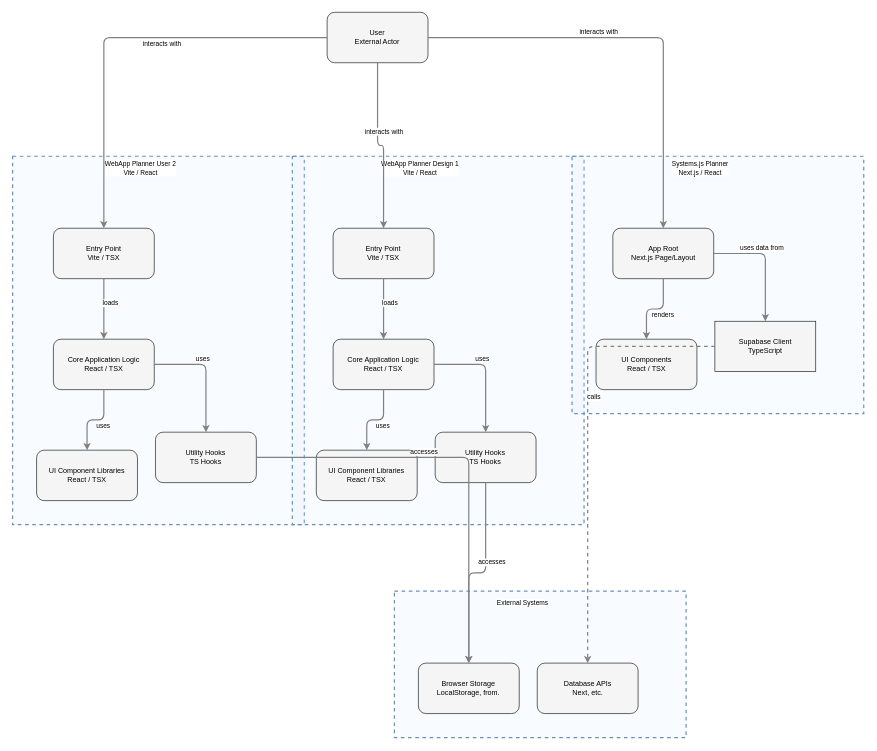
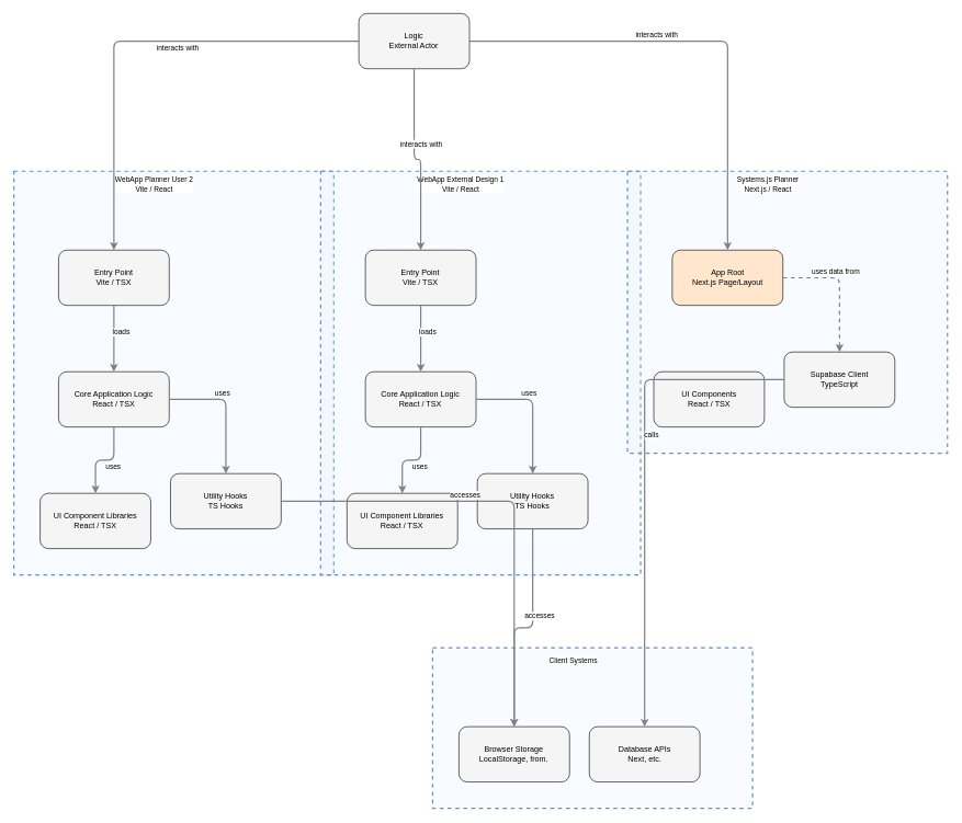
- <mxCell id="10" value="User&lt;br&gt;External Actor" style="rounded=1;whiteSpace=wrap;html=1;fillColor=#f5f5f5" vertex="1" parent="1"><mxGeometry x="544.342" y="20" width="168.158" height="84.079" as="geometry" /></mxCell>
+ <mxCell id="10" value="Logic&lt;br&gt;External Actor" style="rounded=1;whiteSpace=wrap;html=1;fillColor=#f5f5f5" vertex="1" parent="1"><mxGeometry x="544.342" y="20" width="168.158" height="84.079" as="geometry" /></mxCell>
- <mxCell id="7" value="WebApp Planner Design 1&lt;br&gt;Vite / React" style="edgeLabel;html=1;align=center;verticalAlign=middle;resizable=0;labelBackgroundColor=white;spacing=5" vertex="1" parent="1"><mxGeometry x="494.316" y="268" width="410.316" height="24" as="geometry" /></mxCell>
+ <mxCell id="7" value="WebApp External Design 1&lt;br&gt;Vite / React" style="edgeLabel;html=1;align=center;verticalAlign=middle;resizable=0;labelBackgroundColor=white;spacing=5" vertex="1" parent="1"><mxGeometry x="494.316" y="268" width="410.316" height="24" as="geometry" /></mxCell>
- <mxCell id="11" value="App Root&lt;br&gt;Next.js Page/Layout" style="rounded=1;whiteSpace=wrap;html=1;fillColor=#f5f5f5" vertex="1" parent="8"><mxGeometry x="68.026" y="120" width="168.158" height="84.079" as="geometry" /></mxCell>
+ <mxCell id="11" value="App Root&lt;br&gt;Next.js Page/Layout" style="rounded=1;whiteSpace=wrap;html=1;fillColor=#ffe6cc;" vertex="1" parent="8"><mxGeometry x="68.026" y="120" width="168.158" height="84.079" as="geometry" /></mxCell>
- <mxCell id="32" style="edgeStyle=orthogonalEdgeStyle;rounded=1;orthogonalLoop=1;jettySize=auto;html=1;strokeColor=#808080;strokeWidth=2;jumpStyle=arc;jumpSize=10;spacing=15;labelBackgroundColor=white;labelBorderColor=none" edge="1" parent="1" source="11" target="13"><mxGeometry relative="1" as="geometry" /></mxCell>
+ <mxCell id="32" style="edgeStyle=orthogonalEdgeStyle;rounded=1;orthogonalLoop=1;jettySize=auto;html=1;strokeColor=#808080;strokeWidth=2;jumpStyle=arc;jumpSize=10;spacing=15;labelBackgroundColor=white;labelBorderColor=none;dashed=1;" edge="1" parent="1" source="11" target="13"><mxGeometry relative="1" as="geometry" /></mxCell>
- <mxCell id="30" style="edgeStyle=orthogonalEdgeStyle;rounded=1;orthogonalLoop=1;jettySize=auto;html=1;strokeColor=#808080;strokeWidth=2;jumpStyle=arc;jumpSize=10;spacing=15;labelBackgroundColor=white;labelBorderColor=none" edge="1" parent="1" source="11" target="12"><mxGeometry relative="1" as="geometry" /></mxCell>
- <mxCell id="31" value="renders" style="edgeLabel;html=1;align=center;verticalAlign=middle;resizable=0;points=[];" vertex="1" connectable="0" parent="30"><mxGeometry x="-0.2" y="10" relative="1" as="geometry"><mxPoint as="offset" /></mxGeometry></mxCell>
- <mxCell id="13" value="Supabase Client&lt;br&gt;TypeScript" style="whiteSpace=wrap;html=1;fillColor=#f5f5f5;rounded=0;" vertex="1" parent="8"><mxGeometry x="238.158" y="275" width="168.158" height="84.079" as="geometry" /></mxCell>
+ <mxCell id="13" value="Supabase Client&lt;br&gt;TypeScript" style="rounded=1;whiteSpace=wrap;html=1;fillColor=#f5f5f5" vertex="1" parent="8"><mxGeometry x="238.158" y="275" width="168.158" height="84.079" as="geometry" /></mxCell>
- <mxCell id="46" style="edgeStyle=orthogonalEdgeStyle;rounded=1;orthogonalLoop=1;jettySize=auto;html=1;strokeColor=#808080;strokeWidth=2;jumpStyle=arc;jumpSize=10;spacing=15;labelBackgroundColor=white;labelBorderColor=none;dashed=1;" edge="1" parent="1" source="13" target="22"><mxGeometry relative="1" as="geometry" /></mxCell>
+ <mxCell id="46" style="edgeStyle=orthogonalEdgeStyle;rounded=1;orthogonalLoop=1;jettySize=auto;html=1;strokeColor=#808080;strokeWidth=2;jumpStyle=arc;jumpSize=10;spacing=15;labelBackgroundColor=white;labelBorderColor=none" edge="1" parent="1" source="13" target="22"><mxGeometry relative="1" as="geometry" /></mxCell>
- <mxCell id="3" value="External Systems" style="edgeLabel;html=1;align=center;verticalAlign=middle;resizable=0;labelBackgroundColor=white;spacing=5" vertex="1" parent="1"><mxGeometry x="664.447" y="993" width="410.316" height="24" as="geometry" /></mxCell>
+ <mxCell id="3" value="Client Systems" style="edgeLabel;html=1;align=center;verticalAlign=middle;resizable=0;labelBackgroundColor=white;spacing=5" vertex="1" parent="1"><mxGeometry x="664.447" y="993" width="410.316" height="24" as="geometry" /></mxCell>
